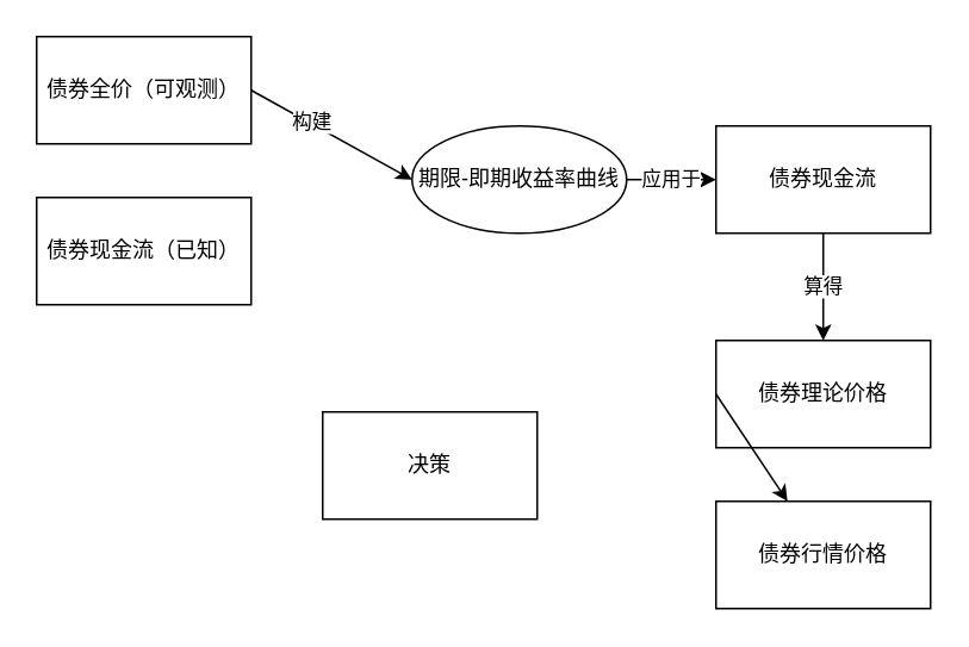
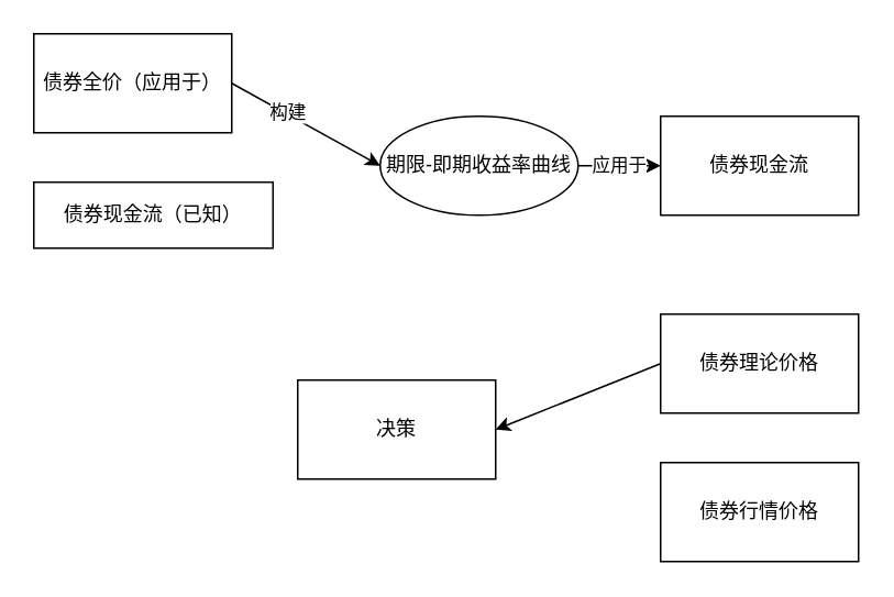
- <mxCell id="2" value="债券全价（可观测）" style="rounded=0;whiteSpace=wrap;html=1;" vertex="1" parent="1"><mxGeometry x="20" y="20" width="120" height="60" as="geometry" /></mxCell>
+ <mxCell id="2" value="债券全价（应用于）" style="rounded=0;whiteSpace=wrap;html=1;" vertex="1" parent="1"><mxGeometry x="20" y="20" width="120" height="60" as="geometry" /></mxCell>
- <mxCell id="3" value="债券现金流（已知）" style="rounded=0;whiteSpace=wrap;html=1;" vertex="1" parent="1"><mxGeometry x="20" y="110" width="120" height="60" as="geometry" /></mxCell>
+ <mxCell id="3" value="债券现金流（已知）" style="rounded=0;whiteSpace=wrap;html=1;" vertex="1" parent="1"><mxGeometry x="20" y="110" width="145" height="40" as="geometry" /></mxCell>
- <mxCell id="7" value="算得" style="edgeStyle=orthogonalEdgeStyle;rounded=0;orthogonalLoop=1;jettySize=auto;html=1;" edge="1" parent="1" source="8" target="9"><mxGeometry relative="1" as="geometry" /></mxCell>
- <mxCell id="13" value="" style="endArrow=classic;html=1;exitX=0;exitY=0.5;exitDx=0;exitDy=0;" edge="1" parent="1" source="9" target="10"><mxGeometry width="50" height="50" relative="1" as="geometry"><mxPoint x="50" y="490" as="sourcePoint" /><mxPoint x="550" y="300" as="targetPoint" /></mxGeometry></mxCell>
+ <mxCell id="13" value="" style="endArrow=classic;html=1;exitX=0;exitY=0.5;exitDx=0;exitDy=0;entryX=1;entryY=0.5;entryDx=0;entryDy=0;" edge="1" parent="1" source="9" target="11"><mxGeometry width="50" height="50" relative="1" as="geometry"><mxPoint x="50" y="490" as="sourcePoint" /><mxPoint x="550" y="300" as="targetPoint" /></mxGeometry></mxCell>
